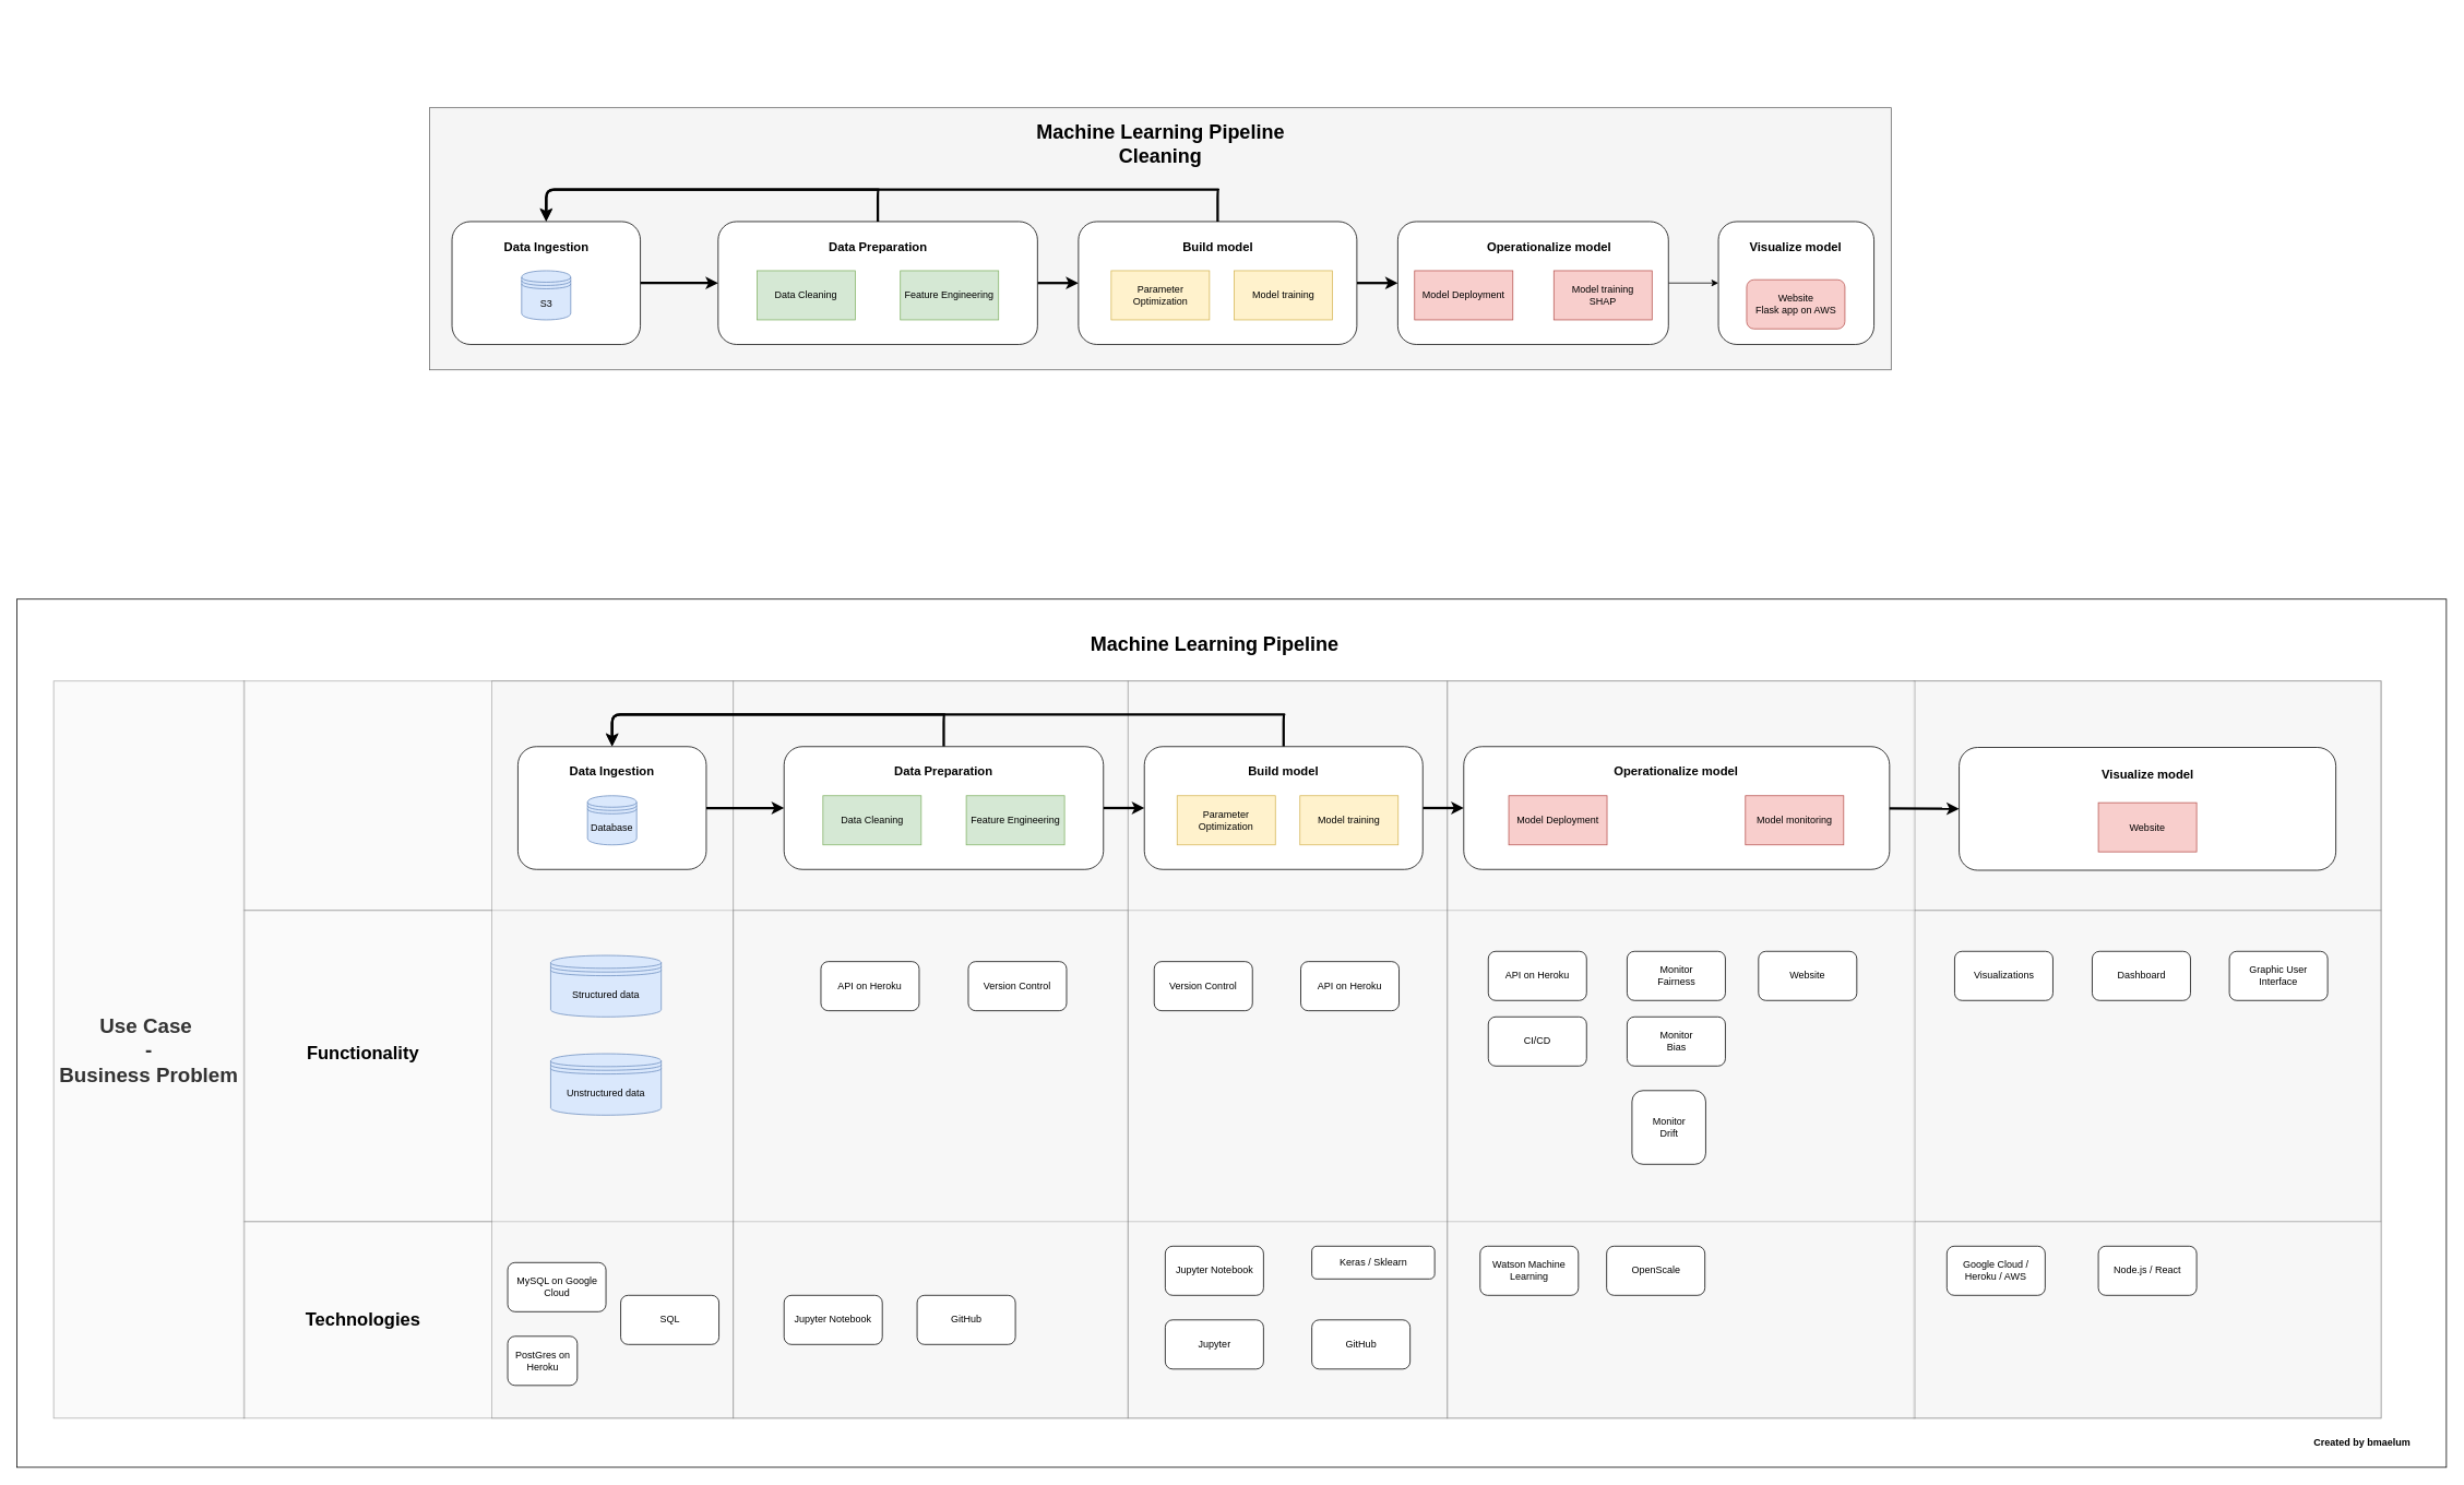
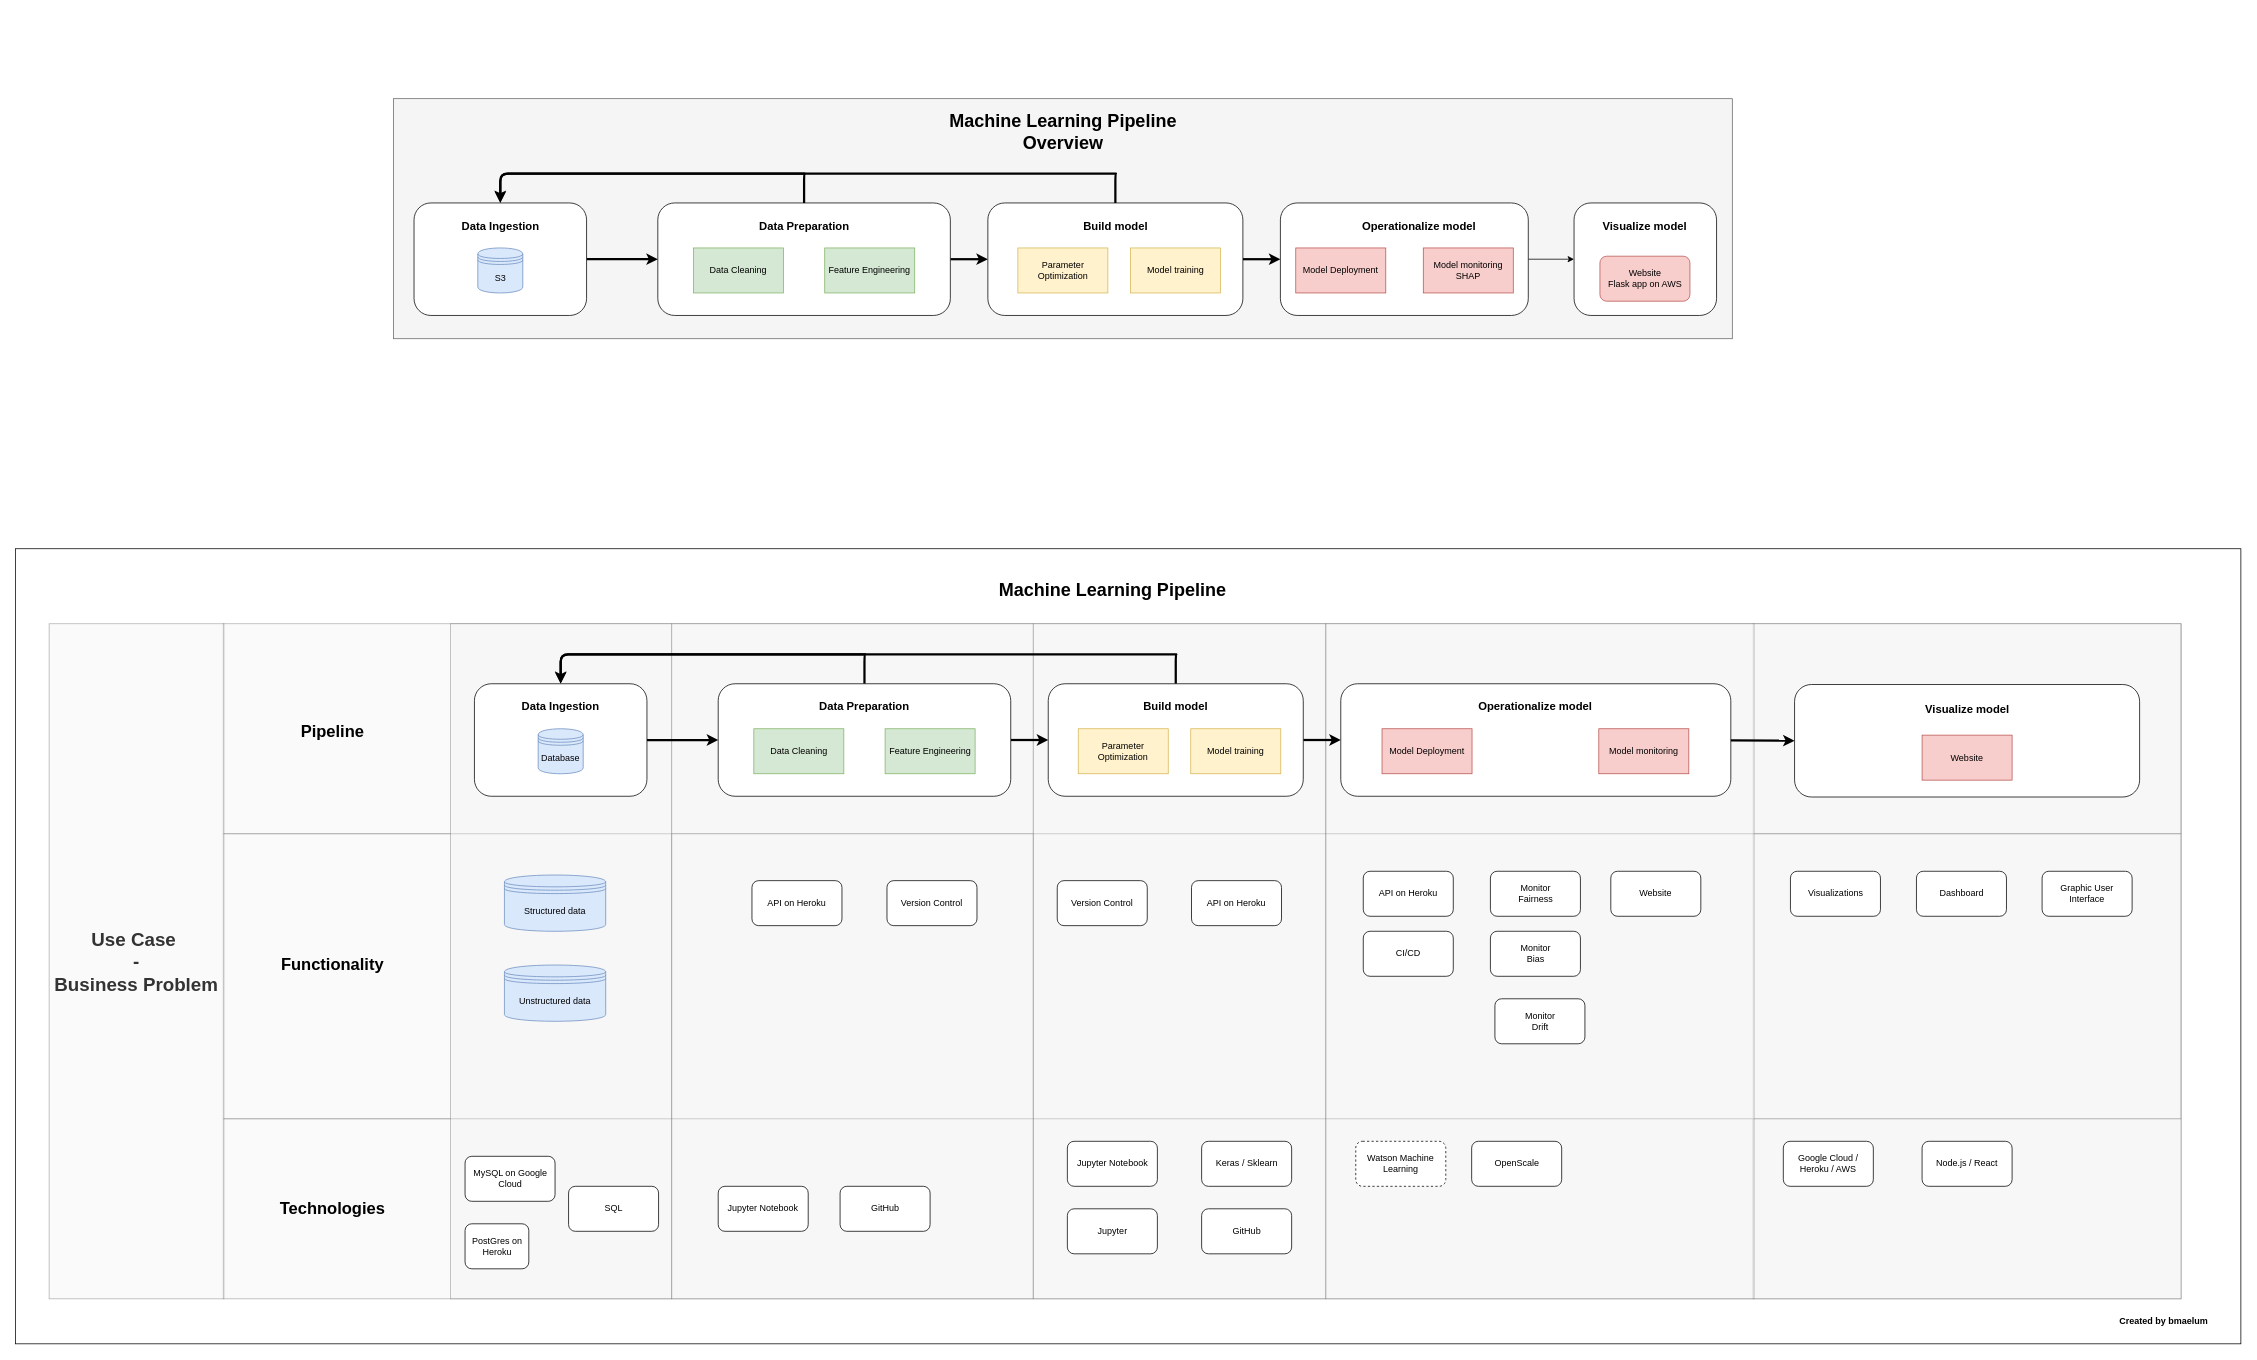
- <mxCell id="94" value="&lt;font style=&quot;font-size: 24px&quot;&gt;Machine Learning Pipeline&lt;br&gt;Cleaning&lt;br&gt;&lt;/font&gt;" style="text;html=1;strokeColor=none;fillColor=none;align=center;verticalAlign=middle;whiteSpace=wrap;rounded=0;fontStyle=1" vertex="1" parent="1"><mxGeometry x="1224.5" y="20" width="384" height="310" as="geometry" /></mxCell>
+ <mxCell id="94" value="&lt;font style=&quot;font-size: 24px&quot;&gt;Machine Learning Pipeline&lt;br&gt;Overview&lt;br&gt;&lt;/font&gt;" style="text;html=1;strokeColor=none;fillColor=none;align=center;verticalAlign=middle;whiteSpace=wrap;rounded=0;fontStyle=1" vertex="1" parent="1"><mxGeometry x="1224.5" y="20" width="384" height="310" as="geometry" /></mxCell>
- <mxCell id="82" value="Model training&lt;br&gt;SHAP" style="rounded=0;whiteSpace=wrap;html=1;fillColor=#f8cecc;strokeColor=#b85450;" vertex="1" parent="1"><mxGeometry x="1897" y="330" width="120" height="60" as="geometry" /></mxCell>
+ <mxCell id="82" value="Model monitoring&lt;br&gt;SHAP" style="rounded=0;whiteSpace=wrap;html=1;fillColor=#f8cecc;strokeColor=#b85450;" vertex="1" parent="1"><mxGeometry x="1897" y="330" width="120" height="60" as="geometry" /></mxCell>
+ <mxCell id="49" value="&lt;font style=&quot;font-size: 22px&quot;&gt;&lt;b&gt;Pipeline &lt;br&gt;&lt;/b&gt;&lt;/font&gt;" style="text;html=1;strokeColor=none;fillColor=none;align=center;verticalAlign=middle;whiteSpace=wrap;rounded=0;opacity=50;" parent="1" vertex="1"><mxGeometry x="337.5" y="966" width="210" height="20" as="geometry" /></mxCell>
- <mxCell id="35" value="Monitor &lt;br&gt;Drift" style="rounded=1;whiteSpace=wrap;html=1;" parent="1" vertex="1"><mxGeometry x="1992.5" y="1331" width="90" height="90" as="geometry" /></mxCell>
+ <mxCell id="35" value="Monitor &lt;br&gt;Drift" style="rounded=1;whiteSpace=wrap;html=1;" parent="1" vertex="1"><mxGeometry x="1992.5" y="1331" width="120" height="60" as="geometry" /></mxCell>
- <mxCell id="42" value="Keras / Sklearn" style="rounded=1;whiteSpace=wrap;html=1;" parent="1" vertex="1"><mxGeometry x="1601.5" y="1521" width="150" height="40" as="geometry" /></mxCell>
+ <mxCell id="42" value="Keras / Sklearn" style="rounded=1;whiteSpace=wrap;html=1;" parent="1" vertex="1"><mxGeometry x="1601.5" y="1521" width="120" height="60" as="geometry" /></mxCell>
- <mxCell id="44" value="Watson Machine Learning" style="rounded=1;whiteSpace=wrap;html=1;" parent="1" vertex="1"><mxGeometry x="1807" y="1521" width="120" height="60" as="geometry" /></mxCell>
+ <mxCell id="44" value="Watson Machine Learning" style="rounded=1;whiteSpace=wrap;html=1;dashed=1;" parent="1" vertex="1"><mxGeometry x="1807" y="1521" width="120" height="60" as="geometry" /></mxCell>
